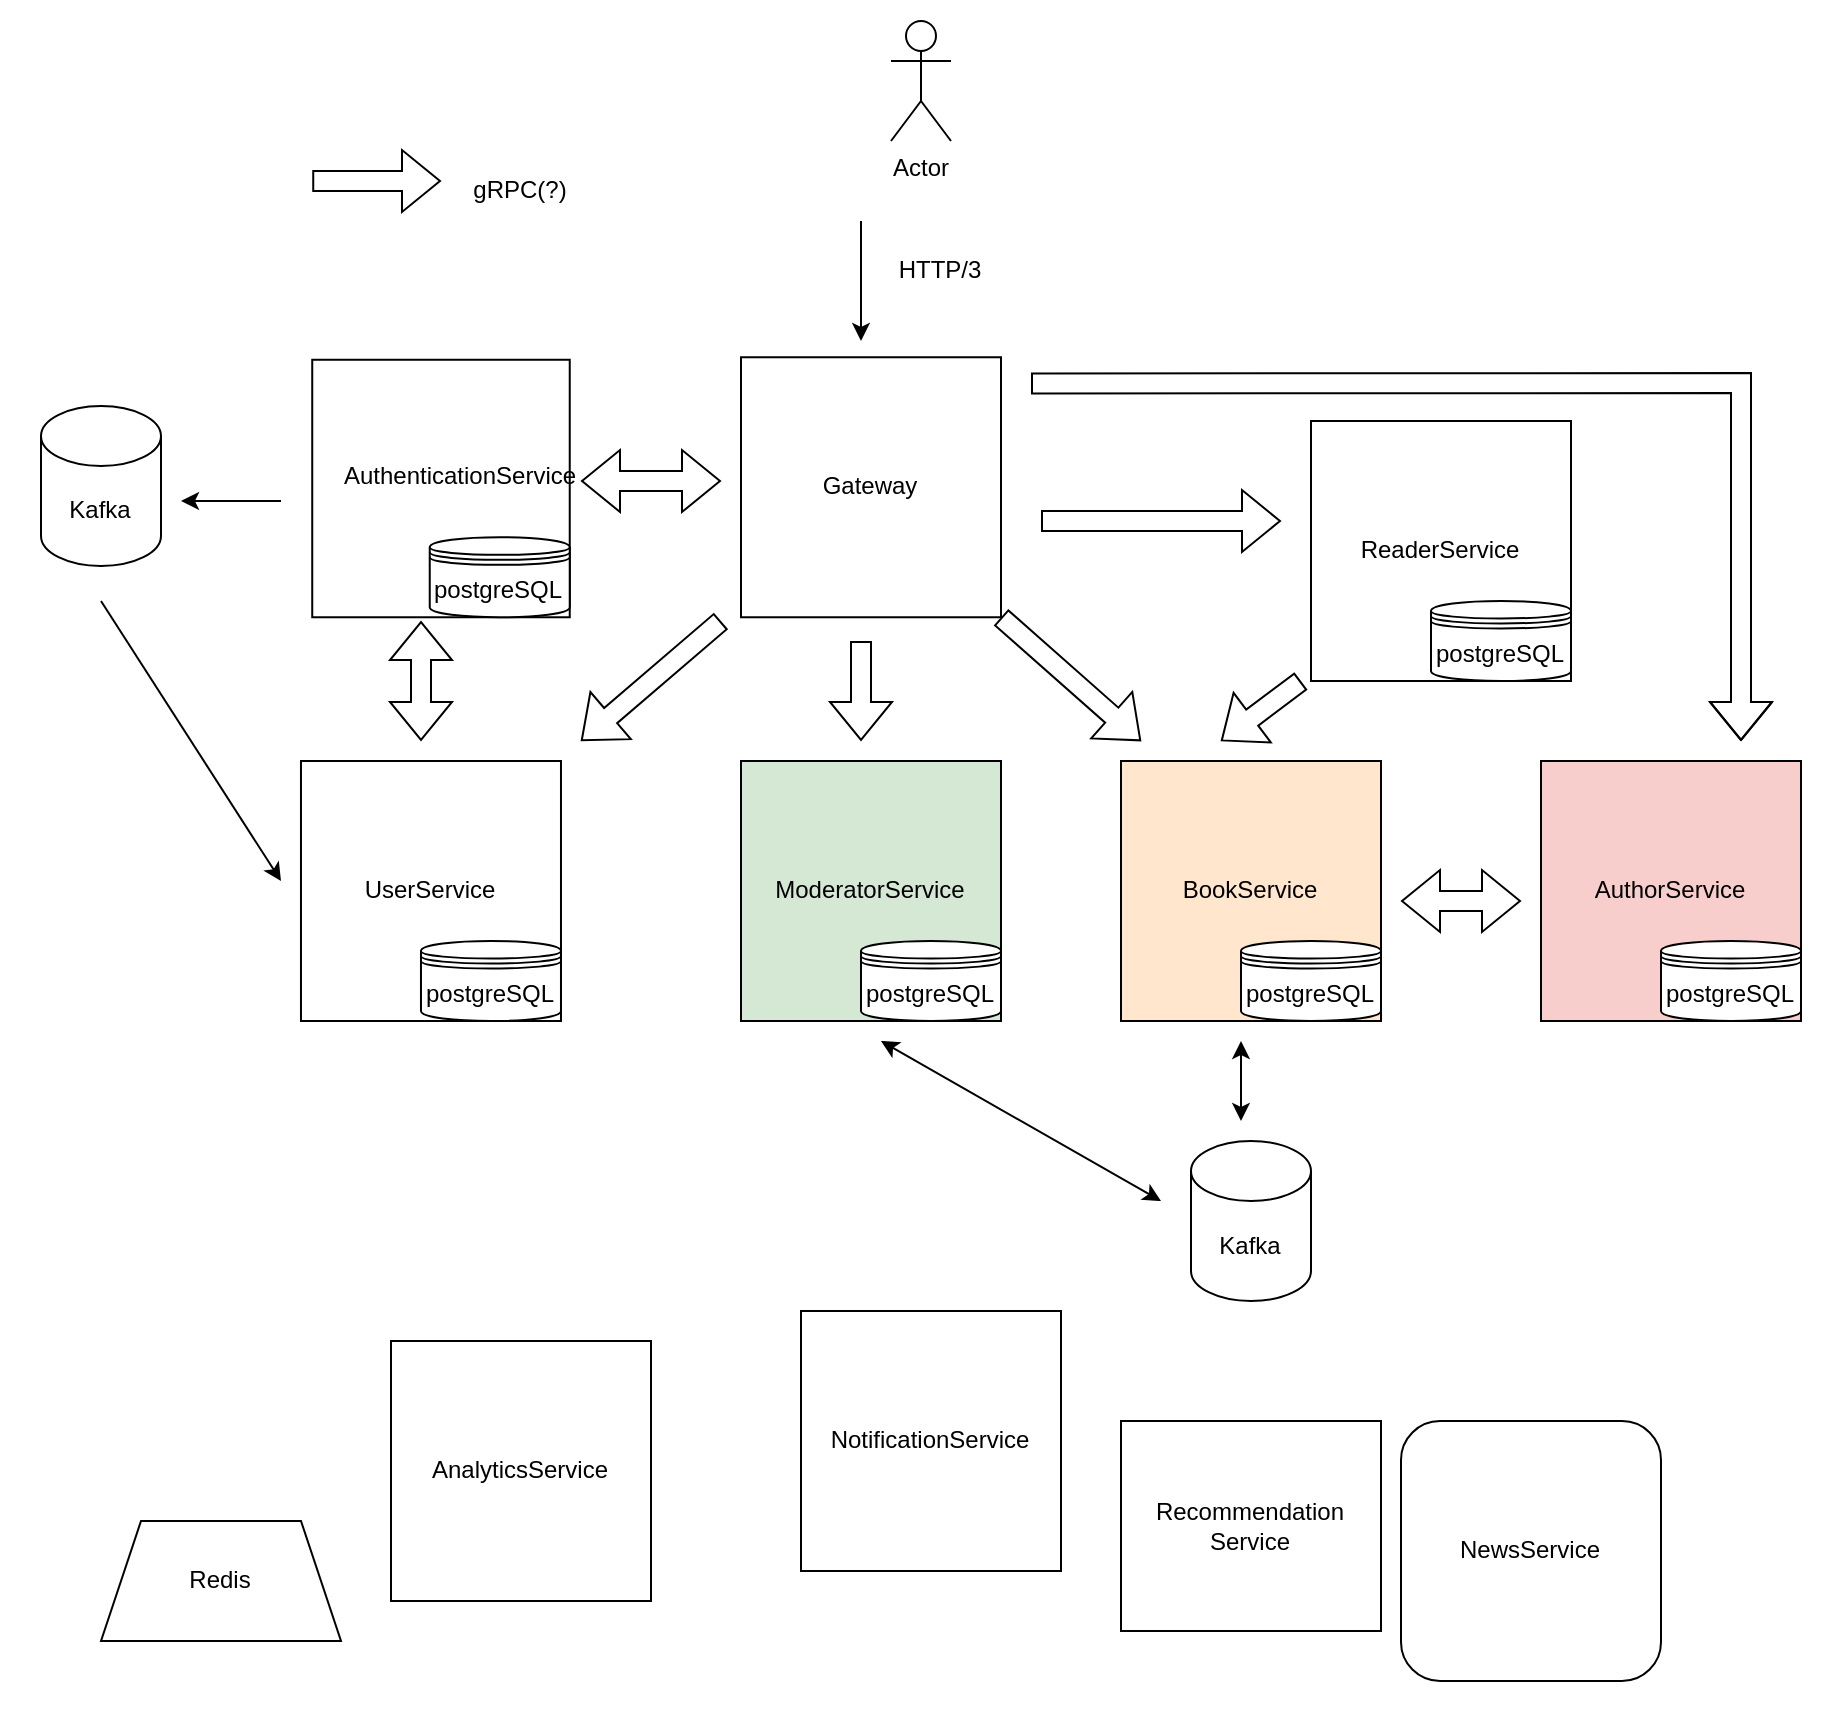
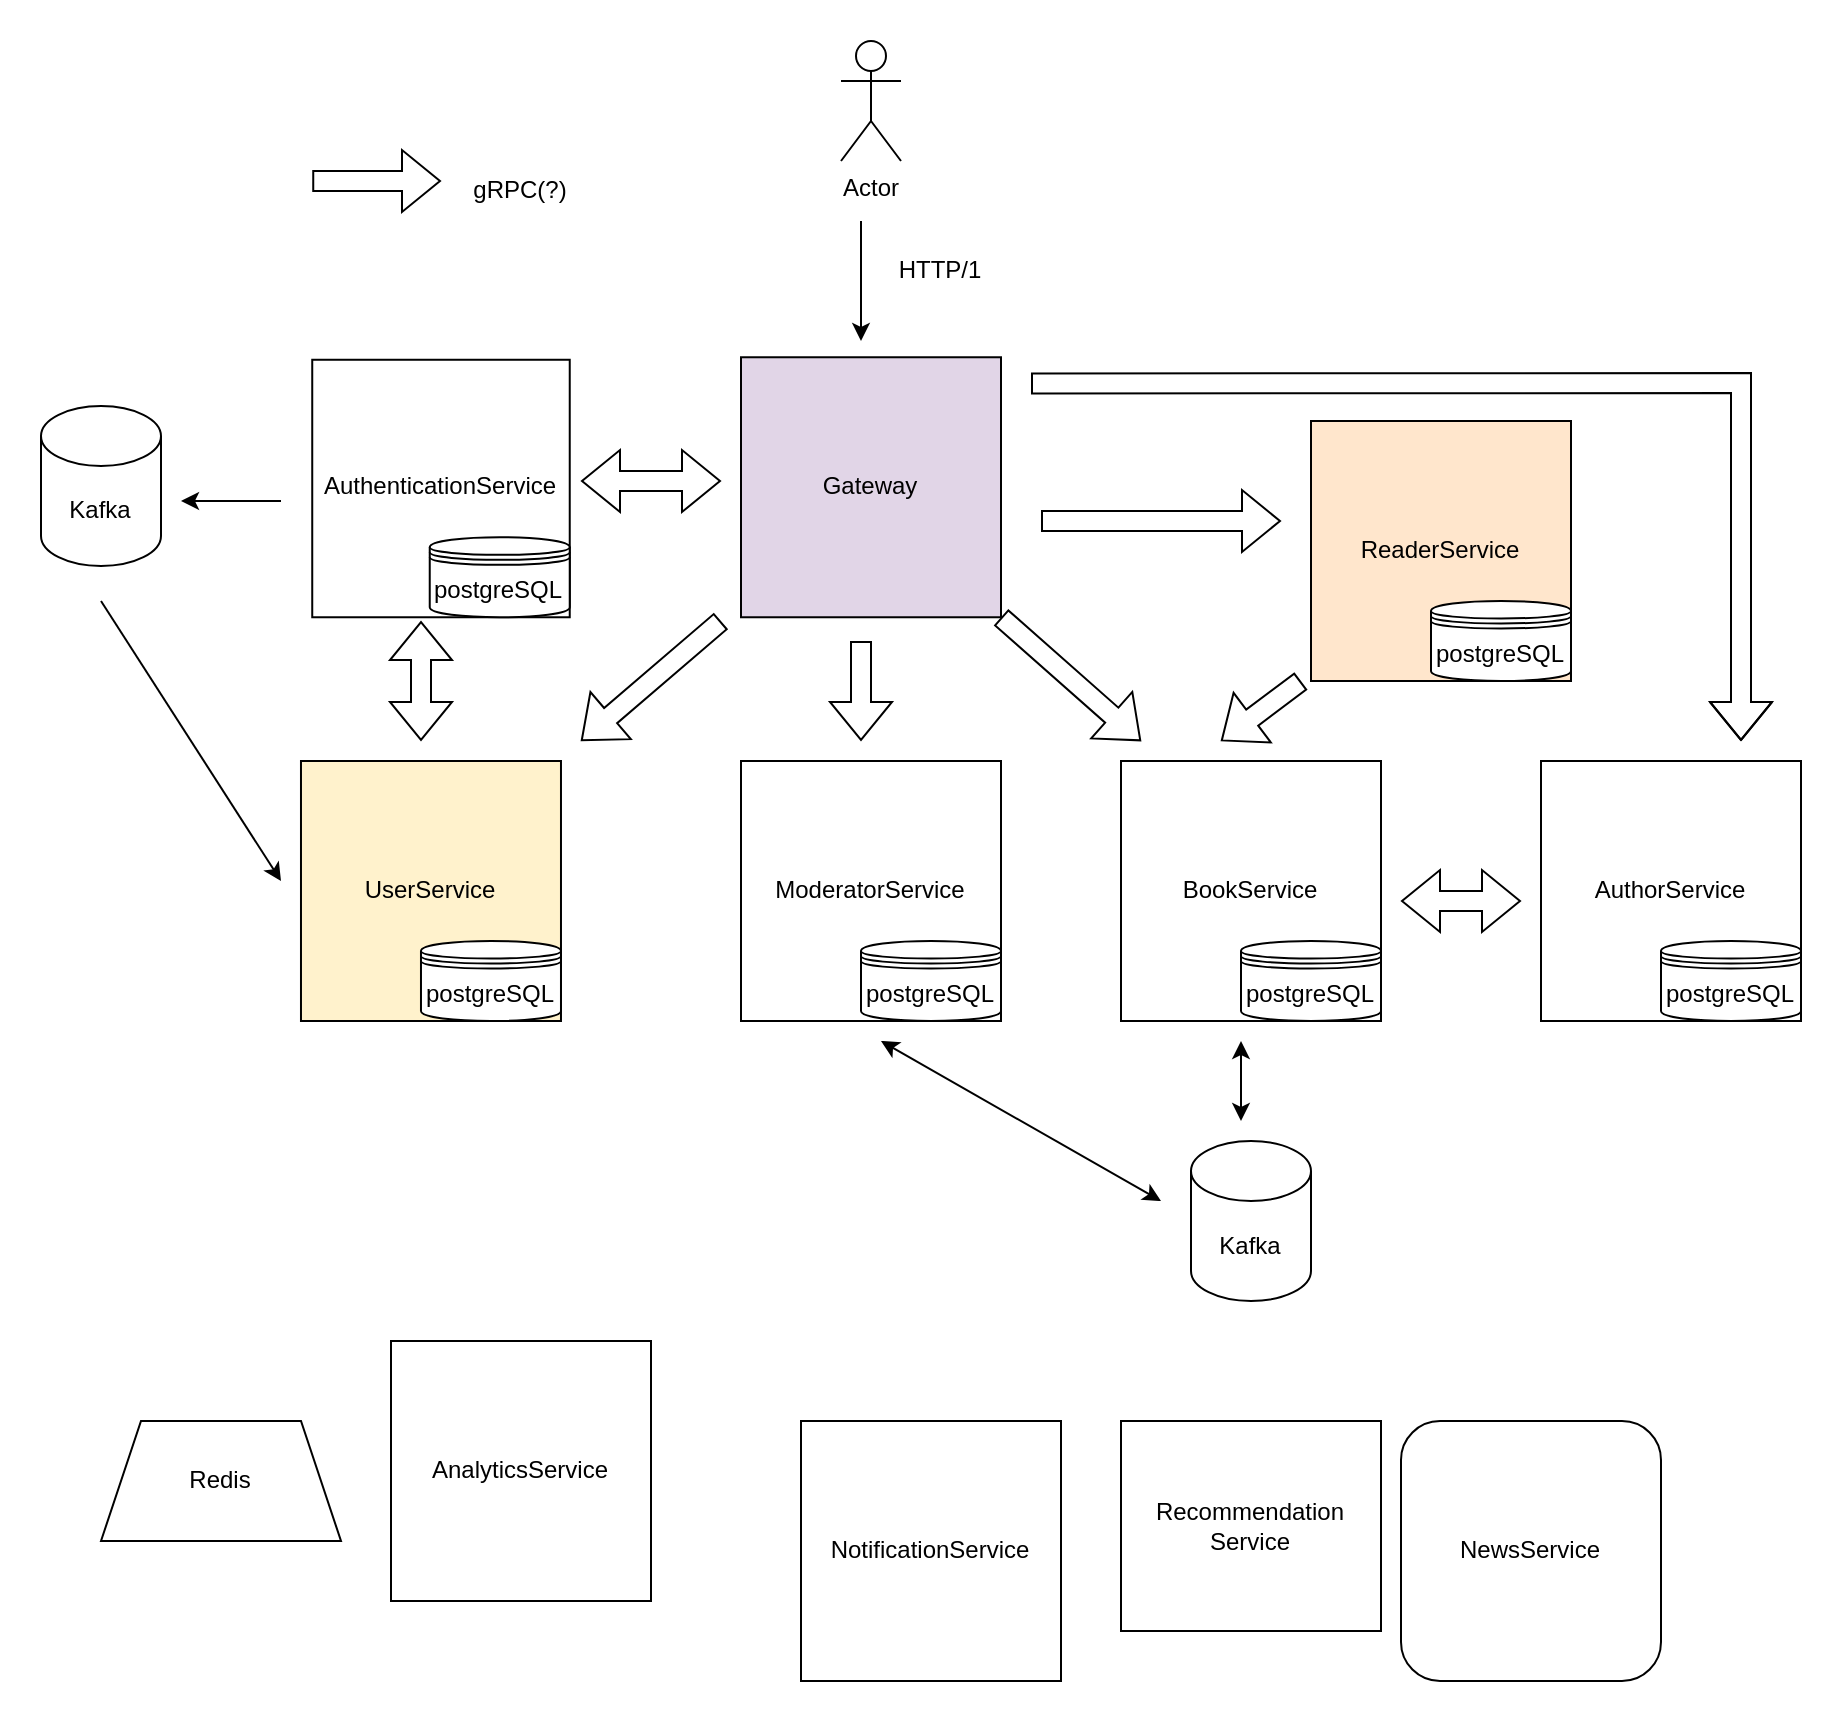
- <mxCell id="10" value="Actor" style="shape=umlActor;verticalLabelPosition=bottom;verticalAlign=top;html=1;outlineConnect=0;" parent="1" vertex="1"><mxGeometry x="445" y="10" width="30" height="60" as="geometry" /></mxCell>
+ <mxCell id="10" value="Actor" style="shape=umlActor;verticalLabelPosition=bottom;verticalAlign=top;html=1;outlineConnect=0;" parent="1" vertex="1"><mxGeometry x="420" y="20" width="30" height="60" as="geometry" /></mxCell>
- <mxCell id="25" value="HTTP/3" style="text;html=1;align=center;verticalAlign=middle;whiteSpace=wrap;rounded=0;" vertex="1" parent="1"><mxGeometry x="440" y="120" width="60" height="30" as="geometry" /></mxCell>
+ <mxCell id="25" value="HTTP/1" style="text;html=1;align=center;verticalAlign=middle;whiteSpace=wrap;rounded=0;" vertex="1" parent="1"><mxGeometry x="440" y="120" width="60" height="30" as="geometry" /></mxCell>
- <mxCell id="4" value="AuthenticationService" style="text;html=1;align=center;verticalAlign=middle;whiteSpace=wrap;rounded=0;" parent="1" vertex="1"><mxGeometry x="200" y="225" width="60" height="25" as="geometry" /></mxCell>
+ <mxCell id="4" value="AuthenticationService" style="text;html=1;align=center;verticalAlign=middle;whiteSpace=wrap;rounded=0;" parent="1" vertex="1"><mxGeometry x="190" y="230" width="60" height="25" as="geometry" /></mxCell>
- <mxCell id="2" value="Gateway" style="whiteSpace=wrap;html=1;aspect=fixed;" parent="1" vertex="1"><mxGeometry x="370" y="178.13" width="130" height="130" as="geometry" /></mxCell>
+ <mxCell id="2" value="Gateway" style="whiteSpace=wrap;html=1;aspect=fixed;fillColor=#e1d5e7;" parent="1" vertex="1"><mxGeometry x="370" y="178.13" width="130" height="130" as="geometry" /></mxCell>
- <mxCell id="20" value="ReaderService" style="whiteSpace=wrap;html=1;aspect=fixed;" vertex="1" parent="1"><mxGeometry x="655" y="210" width="130" height="130" as="geometry" /></mxCell>
+ <mxCell id="20" value="ReaderService" style="whiteSpace=wrap;html=1;aspect=fixed;fillColor=#ffe6cc;" vertex="1" parent="1"><mxGeometry x="655" y="210" width="130" height="130" as="geometry" /></mxCell>
- <mxCell id="7" value="UserService" style="whiteSpace=wrap;html=1;aspect=fixed;" parent="1" vertex="1"><mxGeometry x="149.99" y="380" width="130" height="130" as="geometry" /></mxCell>
+ <mxCell id="7" value="UserService" style="whiteSpace=wrap;html=1;aspect=fixed;fillColor=#fff2cc;" parent="1" vertex="1"><mxGeometry x="149.99" y="380" width="130" height="130" as="geometry" /></mxCell>
- <mxCell id="9" value="ModeratorService" style="whiteSpace=wrap;html=1;aspect=fixed;fillColor=#d5e8d4;" parent="1" vertex="1"><mxGeometry x="370" y="380" width="130" height="130" as="geometry" /></mxCell>
+ <mxCell id="9" value="ModeratorService" style="whiteSpace=wrap;html=1;aspect=fixed;" parent="1" vertex="1"><mxGeometry x="370" y="380" width="130" height="130" as="geometry" /></mxCell>
- <mxCell id="29" value="BookService" style="whiteSpace=wrap;html=1;aspect=fixed;fillColor=#ffe6cc;" vertex="1" parent="1"><mxGeometry x="560" y="380" width="130" height="130" as="geometry" /></mxCell>
+ <mxCell id="29" value="BookService" style="whiteSpace=wrap;html=1;aspect=fixed;" vertex="1" parent="1"><mxGeometry x="560" y="380" width="130" height="130" as="geometry" /></mxCell>
- <mxCell id="8" value="AuthorService" style="whiteSpace=wrap;html=1;aspect=fixed;fillColor=#f8cecc;" parent="1" vertex="1"><mxGeometry x="770" y="380" width="130" height="130" as="geometry" /></mxCell>
+ <mxCell id="8" value="AuthorService" style="whiteSpace=wrap;html=1;aspect=fixed;" parent="1" vertex="1"><mxGeometry x="770" y="380" width="130" height="130" as="geometry" /></mxCell>
- <mxCell id="14" value="NotificationService" style="whiteSpace=wrap;html=1;aspect=fixed;" parent="1" vertex="1"><mxGeometry x="400" y="655" width="130" height="130" as="geometry" /></mxCell>
+ <mxCell id="14" value="NotificationService" style="whiteSpace=wrap;html=1;aspect=fixed;" parent="1" vertex="1"><mxGeometry x="400" y="710" width="130" height="130" as="geometry" /></mxCell>
- <mxCell id="22" value="Redis" style="shape=trapezoid;perimeter=trapezoidPerimeter;whiteSpace=wrap;html=1;fixedSize=1;" vertex="1" parent="1"><mxGeometry x="50" y="760" width="120" height="60" as="geometry" /></mxCell>
+ <mxCell id="22" value="Redis" style="shape=trapezoid;perimeter=trapezoidPerimeter;whiteSpace=wrap;html=1;fixedSize=1;" vertex="1" parent="1"><mxGeometry x="50" y="710" width="120" height="60" as="geometry" /></mxCell>
